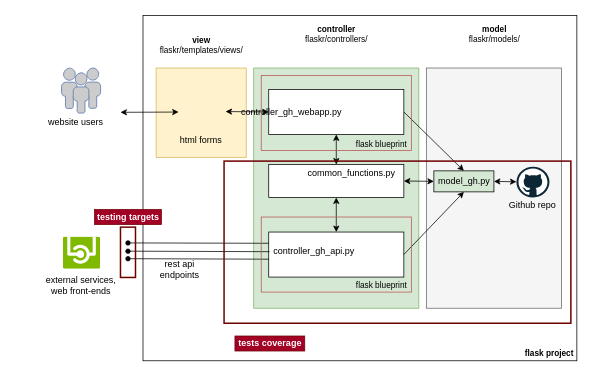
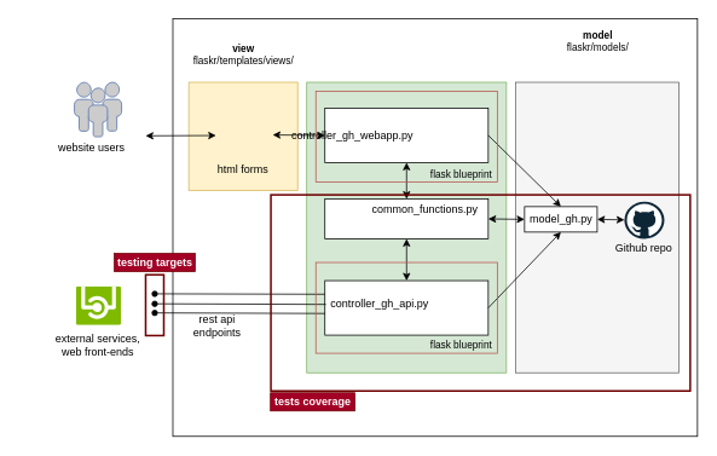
- <mxCell id="18" value="controller&lt;br&gt;&lt;span style=&quot;font-weight: normal&quot;&gt;flaskr/controllers/&lt;/span&gt;&lt;br&gt;" style="text;html=1;strokeColor=none;fillColor=none;align=center;verticalAlign=middle;whiteSpace=wrap;rounded=0;fontStyle=1;fontSize=11;" parent="1" vertex="1"><mxGeometry x="347.5" y="20" width="200" height="49" as="geometry" /></mxCell>
- <mxCell id="21" value="model_gh.py" style="rounded=0;whiteSpace=wrap;html=1;fillColor=#d5e8d4;" parent="1" vertex="1"><mxGeometry x="577.5" y="227" width="80" height="28" as="geometry" /></mxCell>
+ <mxCell id="21" value="model_gh.py" style="rounded=0;whiteSpace=wrap;html=1;" parent="1" vertex="1"><mxGeometry x="577.5" y="227" width="80" height="28" as="geometry" /></mxCell>
- <mxCell id="44" value="tests coverage" style="text;html=1;strokeColor=#6F0000;fillColor=#a20025;align=center;verticalAlign=middle;whiteSpace=wrap;rounded=0;fontStyle=1;fontColor=#ffffff;" vertex="1" parent="1"><mxGeometry x="312.5" y="447" width="93" height="20" as="geometry" /></mxCell>
+ <mxCell id="44" value="tests coverage" style="text;html=1;strokeColor=#6F0000;fillColor=#a20025;align=center;verticalAlign=middle;whiteSpace=wrap;rounded=0;fontStyle=1;fontColor=#ffffff;" vertex="1" parent="1"><mxGeometry x="297.5" y="432" width="93" height="20" as="geometry" /></mxCell>
- <mxCell id="26" value="flask project" style="text;html=1;strokeColor=none;fillColor=none;align=center;verticalAlign=middle;whiteSpace=wrap;rounded=0;fontSize=11;fontStyle=1" parent="1" vertex="1"><mxGeometry x="697" y="460" width="69" height="20" as="geometry" /></mxCell>
